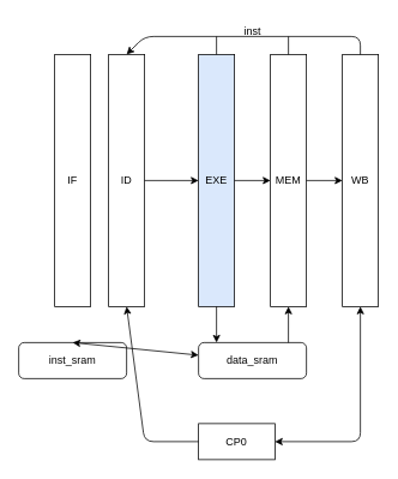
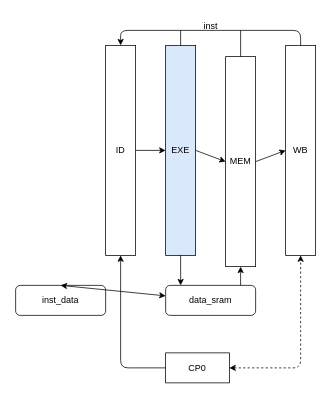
- <mxCell id="2" value="IF" style="whiteSpace=wrap;html=1;" vertex="1" parent="1"><mxGeometry x="60" y="60" width="40" height="280" as="geometry" /></mxCell>
- <mxCell id="3" value="ID" style="whiteSpace=wrap;html=1;" vertex="1" parent="1"><mxGeometry x="120" y="60" width="40" height="280" as="geometry" /></mxCell>
+ <mxCell id="3" value="ID" style="whiteSpace=wrap;html=1;" vertex="1" parent="1"><mxGeometry x="140" y="60" width="40" height="280" as="geometry" /></mxCell>
- <mxCell id="5" value="MEM" style="whiteSpace=wrap;html=1;" vertex="1" parent="1"><mxGeometry x="300" y="60" width="40" height="280" as="geometry" /></mxCell>
+ <mxCell id="5" value="MEM" style="whiteSpace=wrap;html=1;" vertex="1" parent="1"><mxGeometry x="300" y="75" width="40" height="280" as="geometry" /></mxCell>
- <mxCell id="18" value="inst_sram" style="rounded=1;whiteSpace=wrap;html=1;" vertex="1" parent="1"><mxGeometry x="20" y="380" width="120" height="40" as="geometry" /></mxCell>
+ <mxCell id="18" value="inst_data" style="rounded=1;whiteSpace=wrap;html=1;" vertex="1" parent="1"><mxGeometry x="20" y="380" width="120" height="40" as="geometry" /></mxCell>
- <mxCell id="16" value="" style="endArrow=classic;startArrow=classic;html=1;entryX=0.5;entryY=1;entryDx=0;entryDy=0;exitX=1;exitY=0.5;exitDx=0;exitDy=0;" edge="1" parent="1" source="7" target="6"><mxGeometry width="50" height="50" relative="1" as="geometry"><mxPoint x="244" y="252" as="sourcePoint" /><mxPoint x="294" y="202" as="targetPoint" /><Array as="points"><mxPoint x="400" y="490" /></Array></mxGeometry></mxCell>
+ <mxCell id="16" value="" style="endArrow=classic;startArrow=classic;html=1;entryX=0.5;entryY=1;entryDx=0;entryDy=0;exitX=1;exitY=0.5;exitDx=0;exitDy=0;dashed=1;" edge="1" parent="1" source="7" target="6"><mxGeometry width="50" height="50" relative="1" as="geometry"><mxPoint x="244" y="252" as="sourcePoint" /><mxPoint x="294" y="202" as="targetPoint" /><Array as="points"><mxPoint x="400" y="490" /></Array></mxGeometry></mxCell>
